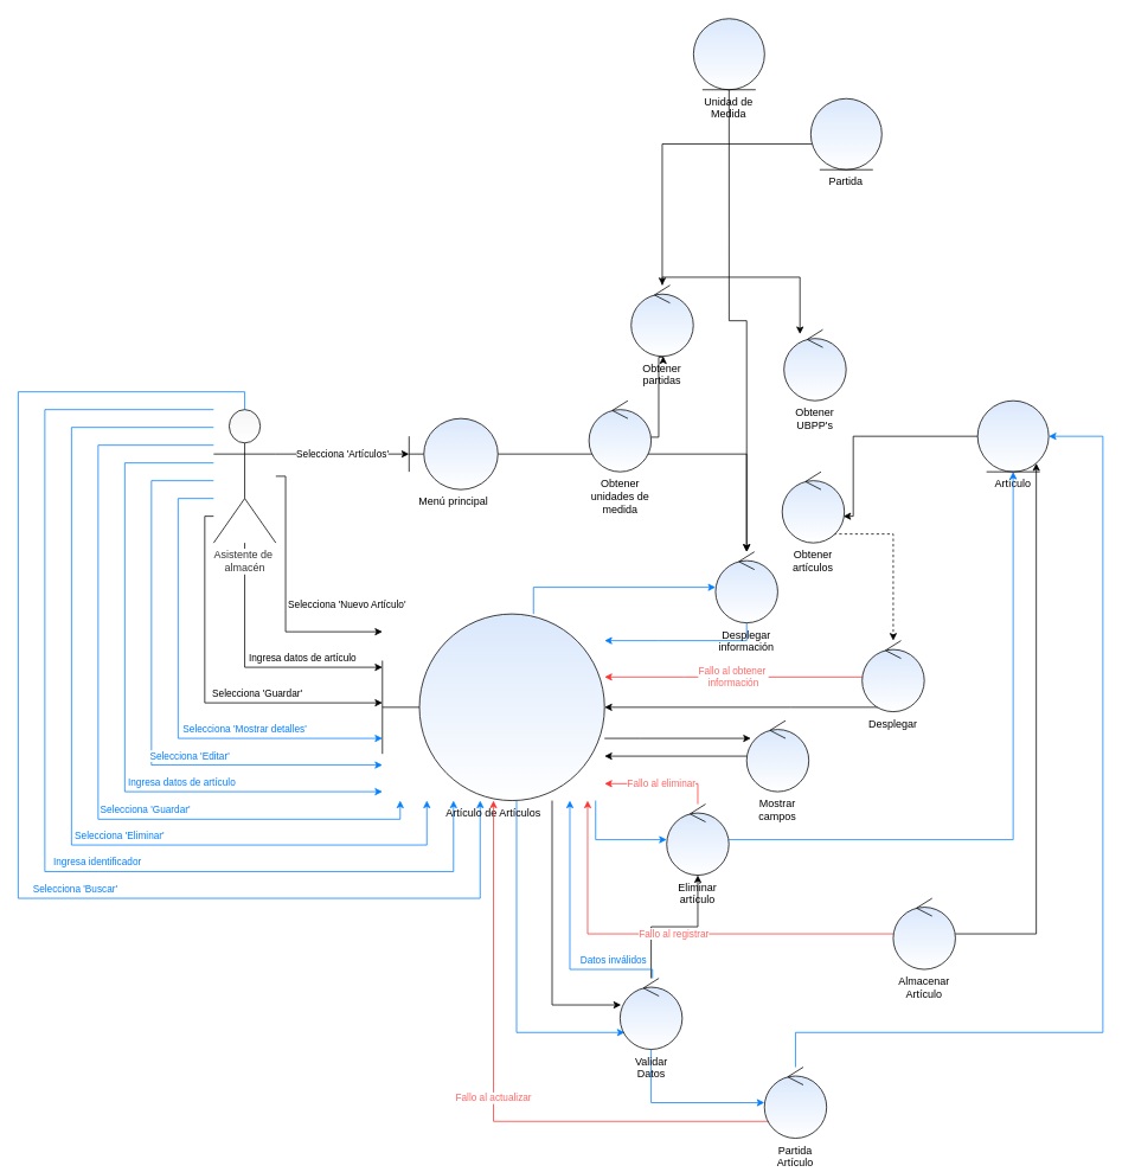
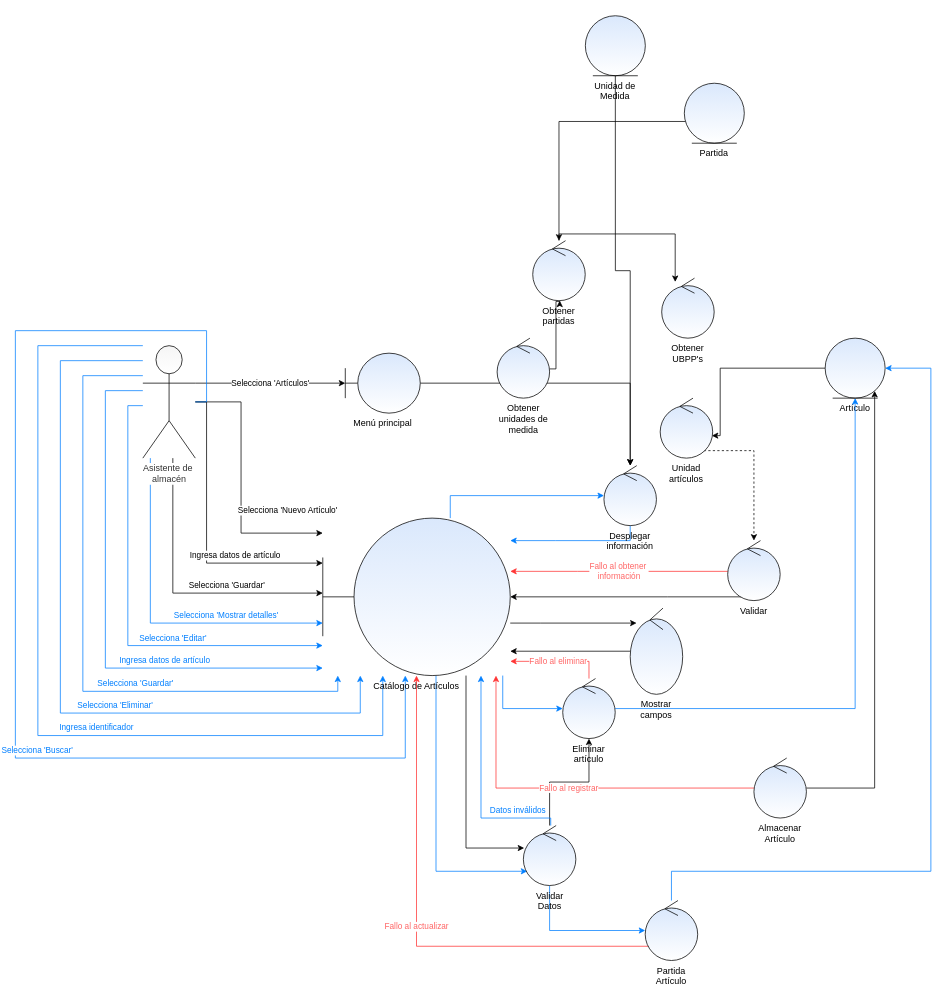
- <mxCell id="13" value="Asistente de&amp;nbsp;&lt;br&gt;almacén" style="shape=umlActor;verticalLabelPosition=bottom;labelBackgroundColor=#ffffff;verticalAlign=top;html=1;outlineConnect=0;fillColor=#f5f5f5;strokeColor=#000000;fontColor=#333333;gradientColor=#ffffff;" parent="1" vertex="1"><mxGeometry x="240" y="460" width="70" height="150" as="geometry" /></mxCell>
+ <mxCell id="13" value="Asistente de&amp;nbsp;&lt;br&gt;almacén" style="shape=umlActor;verticalLabelPosition=bottom;labelBackgroundColor=#ffffff;verticalAlign=top;html=1;outlineConnect=0;fillColor=#f5f5f5;strokeColor=#000000;fontColor=#333333;gradientColor=#ffffff;" parent="1" vertex="1"><mxGeometry x="190" y="460" width="70" height="150" as="geometry" /></mxCell>
- <mxCell id="19" value="Obtener artículos" style="ellipse;shape=umlControl;whiteSpace=wrap;html=1;fillColor=#dae8fc;strokeColor=#000000;labelPosition=center;verticalLabelPosition=bottom;align=center;verticalAlign=top;gradientColor=#ffffff;" parent="1" vertex="1"><mxGeometry x="880" y="530" width="70" height="80" as="geometry" /></mxCell>
+ <mxCell id="19" value="Unidad artículos" style="ellipse;shape=umlControl;whiteSpace=wrap;html=1;fillColor=#dae8fc;strokeColor=#000000;labelPosition=center;verticalLabelPosition=bottom;align=center;verticalAlign=top;gradientColor=#ffffff;" parent="1" vertex="1"><mxGeometry x="880" y="530" width="70" height="80" as="geometry" /></mxCell>
- <mxCell id="22" value="Desplegar" style="ellipse;shape=umlControl;whiteSpace=wrap;html=1;fillColor=#dae8fc;strokeColor=#000000;labelPosition=center;verticalLabelPosition=bottom;align=center;verticalAlign=top;gradientColor=#ffffff;" parent="1" vertex="1"><mxGeometry x="970" y="720" width="70" height="80" as="geometry" /></mxCell>
+ <mxCell id="22" value="Validar" style="ellipse;shape=umlControl;whiteSpace=wrap;html=1;fillColor=#dae8fc;strokeColor=#000000;labelPosition=center;verticalLabelPosition=bottom;align=center;verticalAlign=top;gradientColor=#ffffff;" parent="1" vertex="1"><mxGeometry x="970" y="720" width="70" height="80" as="geometry" /></mxCell>
- <mxCell id="30" value="Mostrar campos" style="ellipse;shape=umlControl;whiteSpace=wrap;html=1;fillColor=#dae8fc;strokeColor=#000000;labelPosition=center;verticalLabelPosition=bottom;align=center;verticalAlign=top;gradientColor=#ffffff;" parent="1" vertex="1"><mxGeometry x="840" y="810" width="70" height="80" as="geometry" /></mxCell>
+ <mxCell id="30" value="Mostrar campos" style="ellipse;shape=umlControl;whiteSpace=wrap;html=1;fillColor=#dae8fc;strokeColor=#000000;labelPosition=center;verticalLabelPosition=bottom;align=center;verticalAlign=top;gradientColor=#ffffff;" parent="1" vertex="1"><mxGeometry x="840" y="810" width="70" height="115" as="geometry" /></mxCell>
- <mxCell id="28" value="Artículo de Artículos" style="shape=umlBoundary;whiteSpace=wrap;html=1;fillColor=#dae8fc;strokeColor=#000000;labelPosition=center;verticalLabelPosition=bottom;align=center;verticalAlign=top;gradientColor=#ffffff;" parent="1" vertex="1"><mxGeometry x="430" y="690" width="250" height="210" as="geometry" /></mxCell>
+ <mxCell id="28" value="Catálogo de Artículos" style="shape=umlBoundary;whiteSpace=wrap;html=1;fillColor=#dae8fc;strokeColor=#000000;labelPosition=center;verticalLabelPosition=bottom;align=center;verticalAlign=top;gradientColor=#ffffff;" parent="1" vertex="1"><mxGeometry x="430" y="690" width="250" height="210" as="geometry" /></mxCell>
